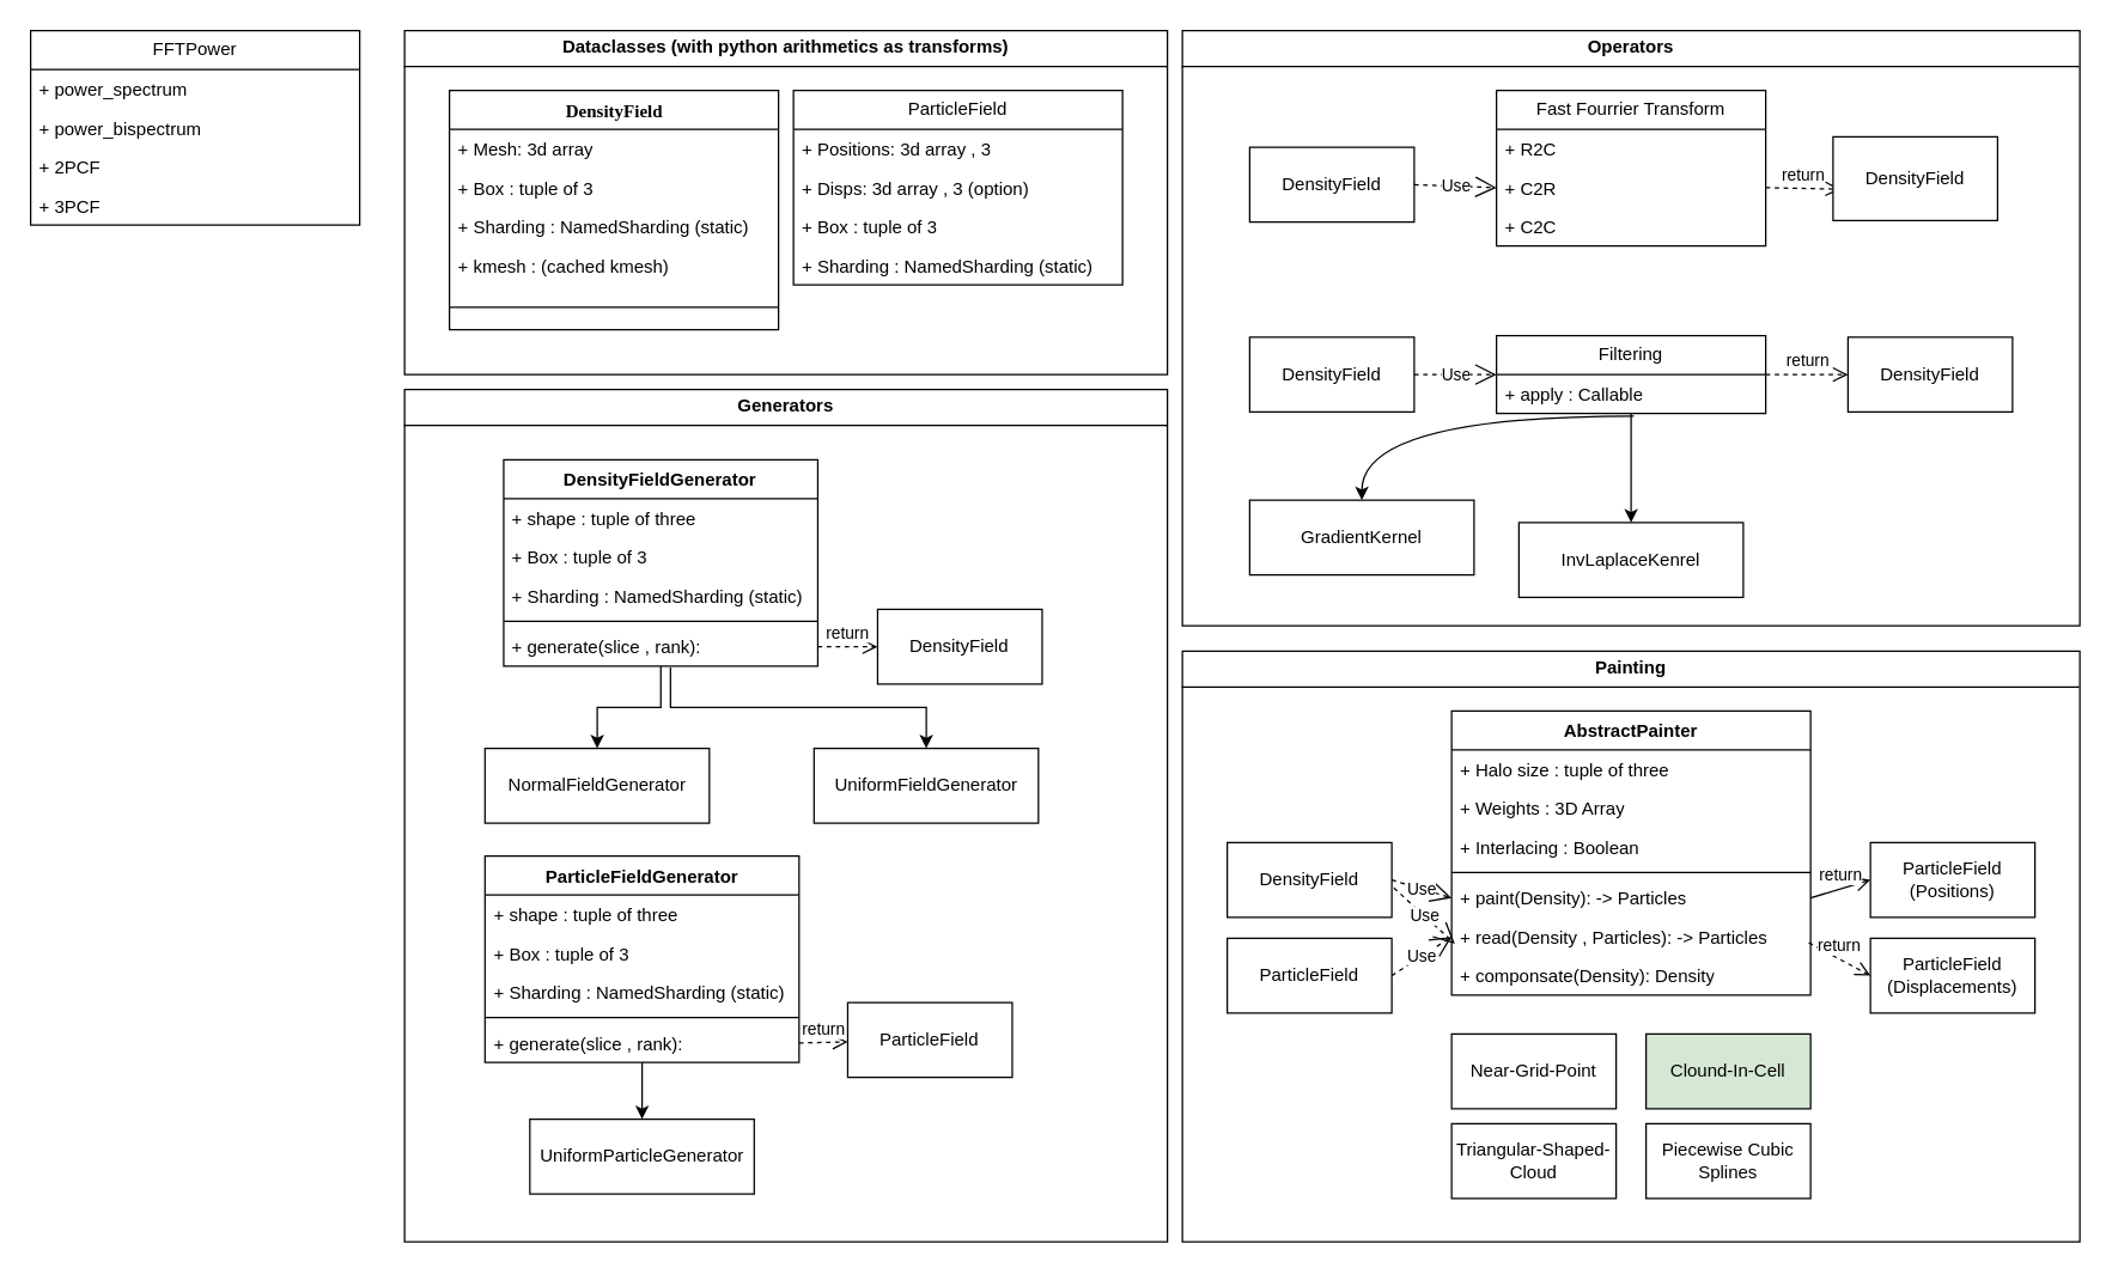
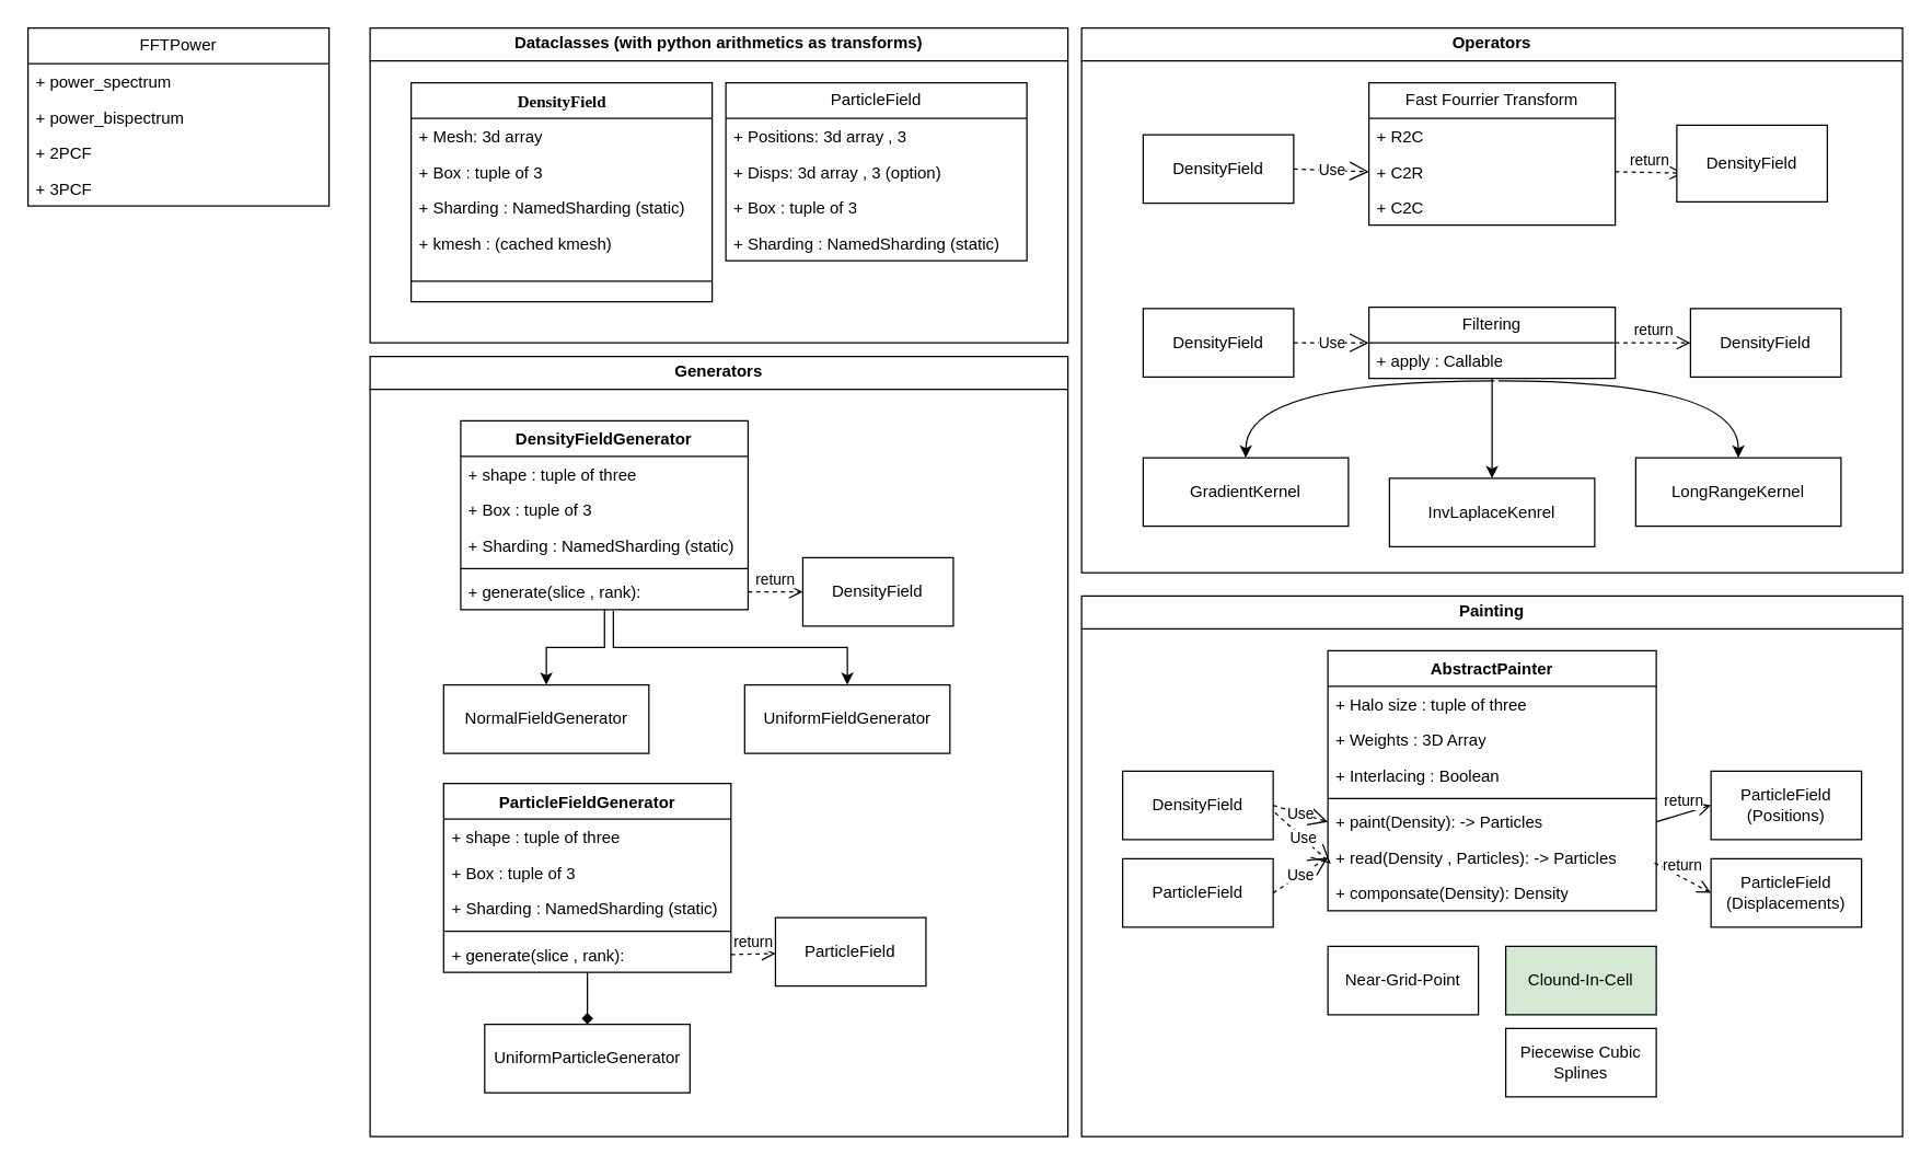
+ <mxCell id="48" style="edgeStyle=orthogonalEdgeStyle;rounded=0;orthogonalLoop=1;jettySize=auto;html=1;curved=1;exitX=0.525;exitY=1.068;exitDx=0;exitDy=0;exitPerimeter=0;" edge="1" parent="1" source="50" target="57"><mxGeometry relative="1" as="geometry" /></mxCell>
+ <mxCell id="57" value="LongRangeKernel" style="html=1;whiteSpace=wrap;" vertex="1" parent="1"><mxGeometry x="1195" y="334" width="150" height="50" as="geometry" /></mxCell>
- <mxCell id="27" value="" style="edgeStyle=orthogonalEdgeStyle;rounded=0;orthogonalLoop=1;jettySize=auto;html=1;" edge="1" parent="1" source="28" target="36"><mxGeometry relative="1" as="geometry" /></mxCell>
+ <mxCell id="27" value="" style="edgeStyle=orthogonalEdgeStyle;rounded=0;orthogonalLoop=1;jettySize=auto;html=1;endArrow=diamond;" edge="1" parent="1" source="28" target="36"><mxGeometry relative="1" as="geometry" /></mxCell>
- <mxCell id="70" value="Triangular-Shaped-Cloud" style="html=1;whiteSpace=wrap;" vertex="1" parent="1"><mxGeometry x="970" y="751" width="110" height="50" as="geometry" /></mxCell>
